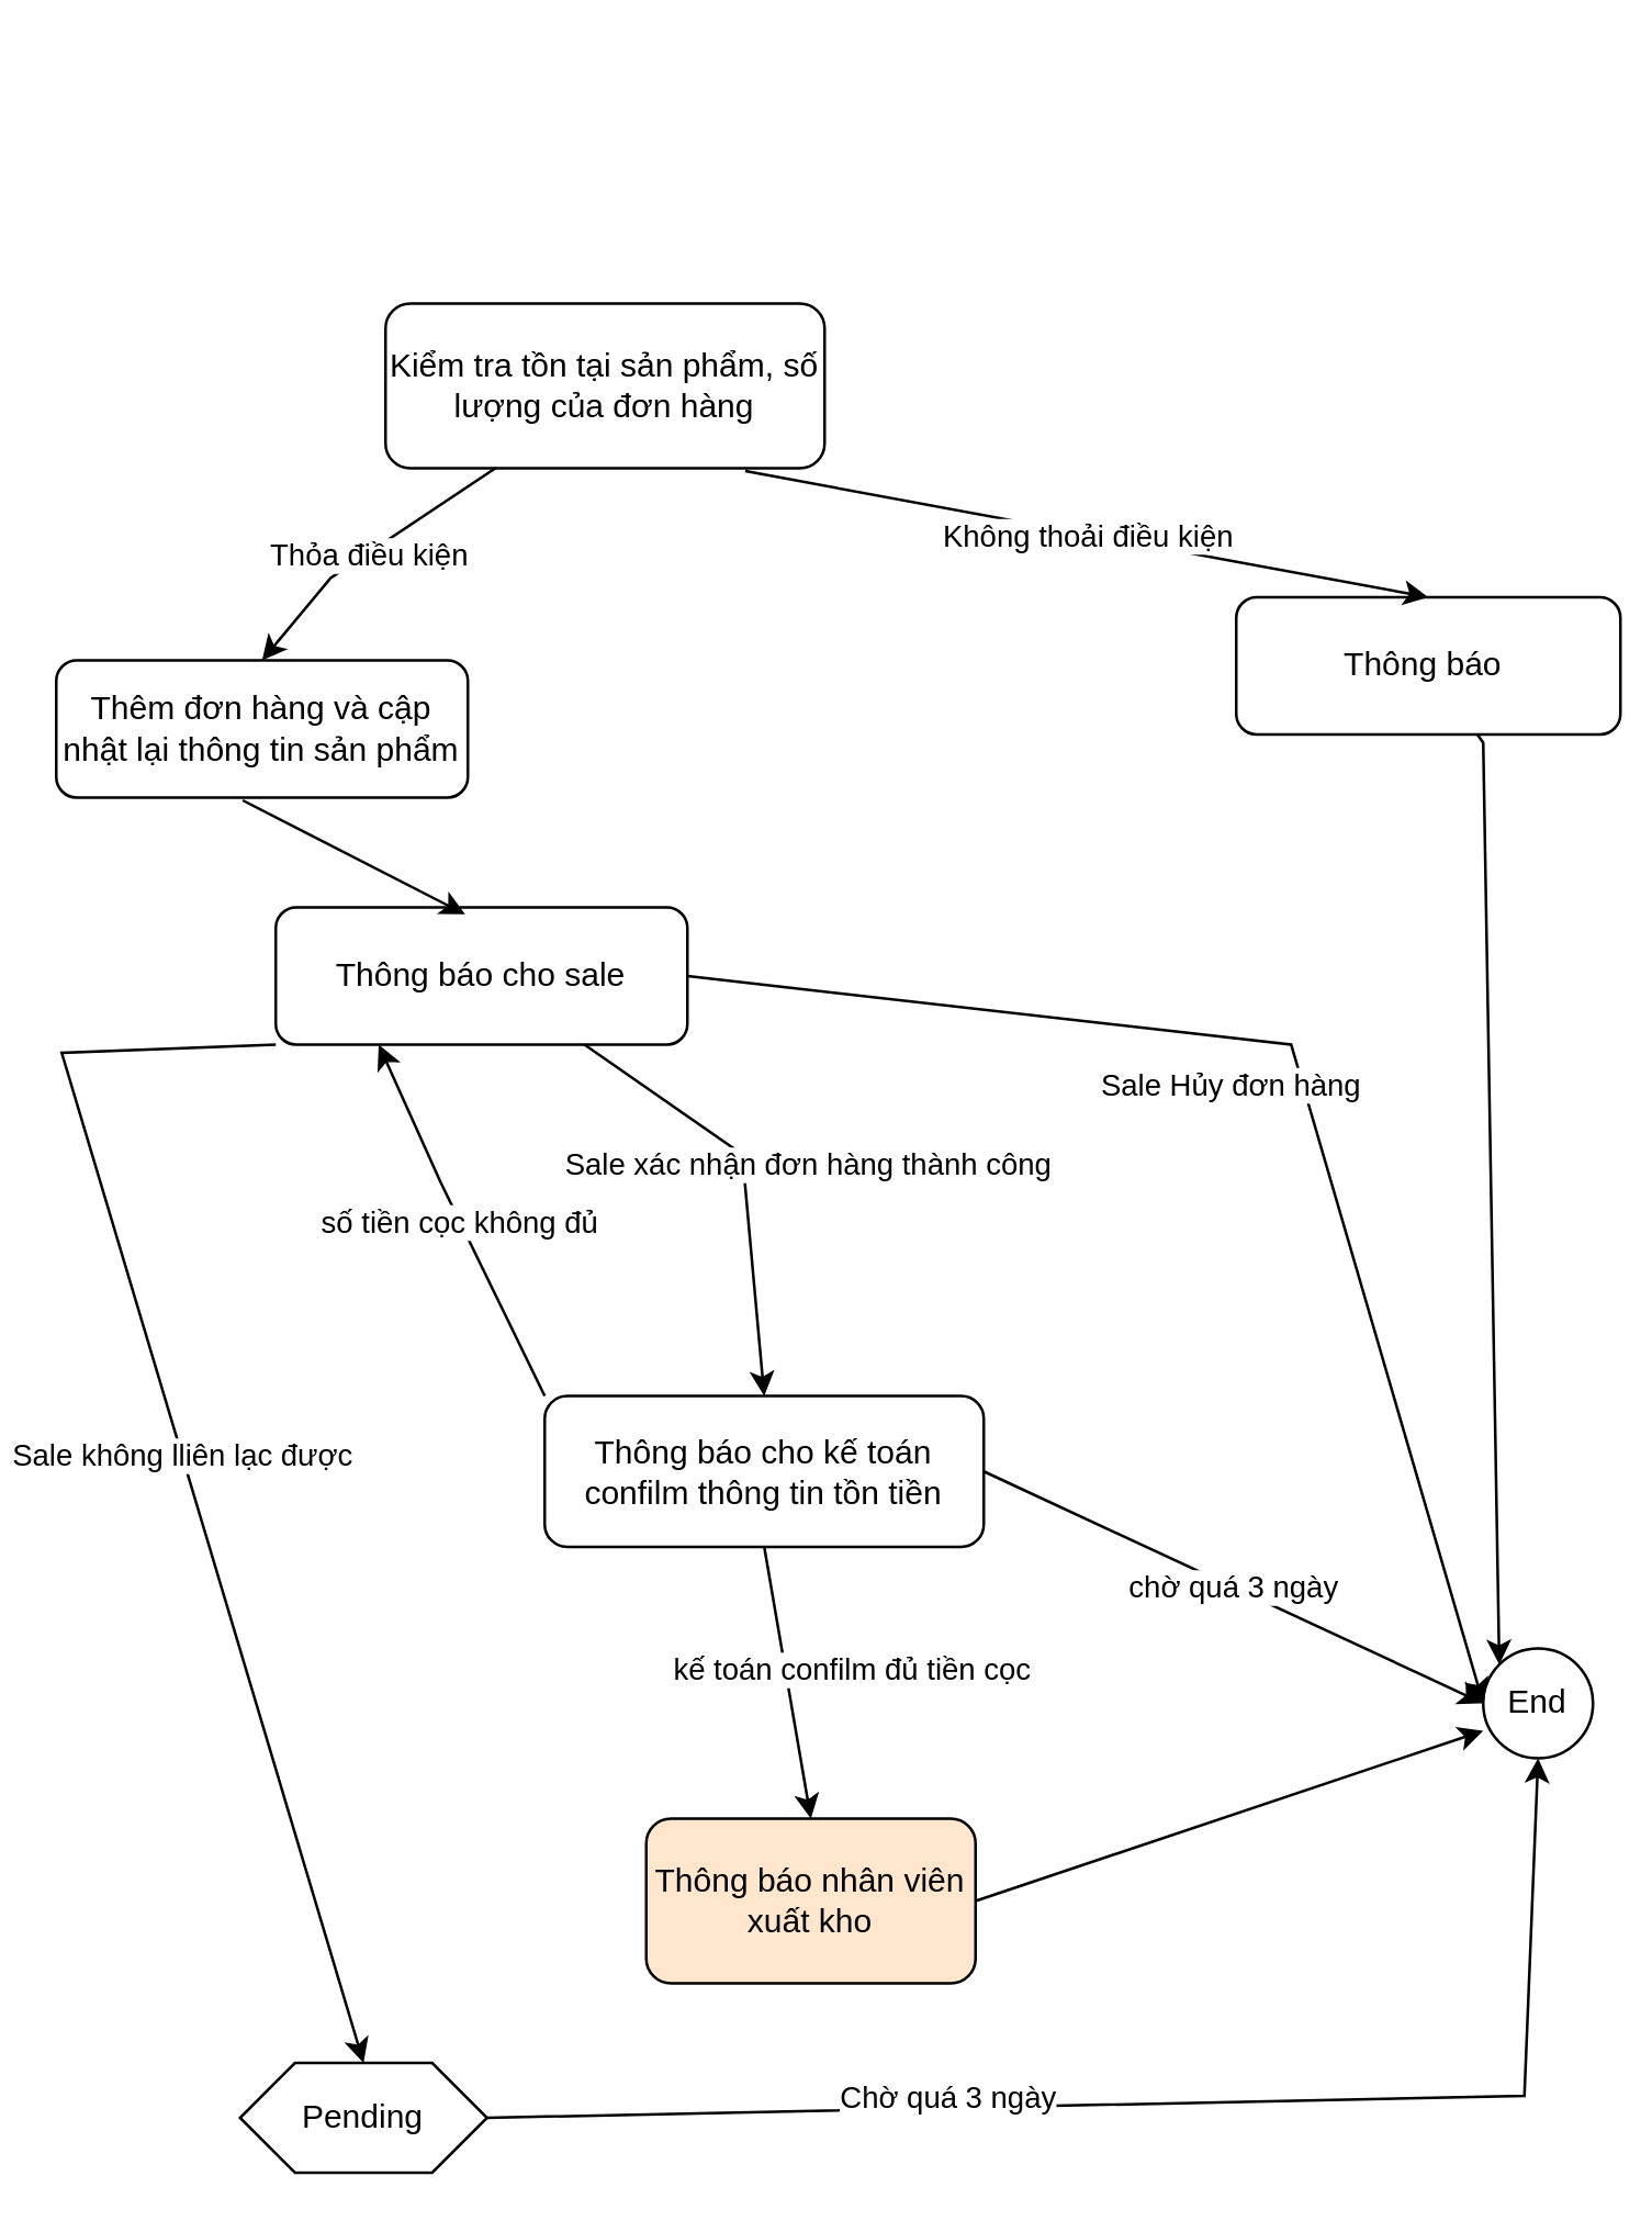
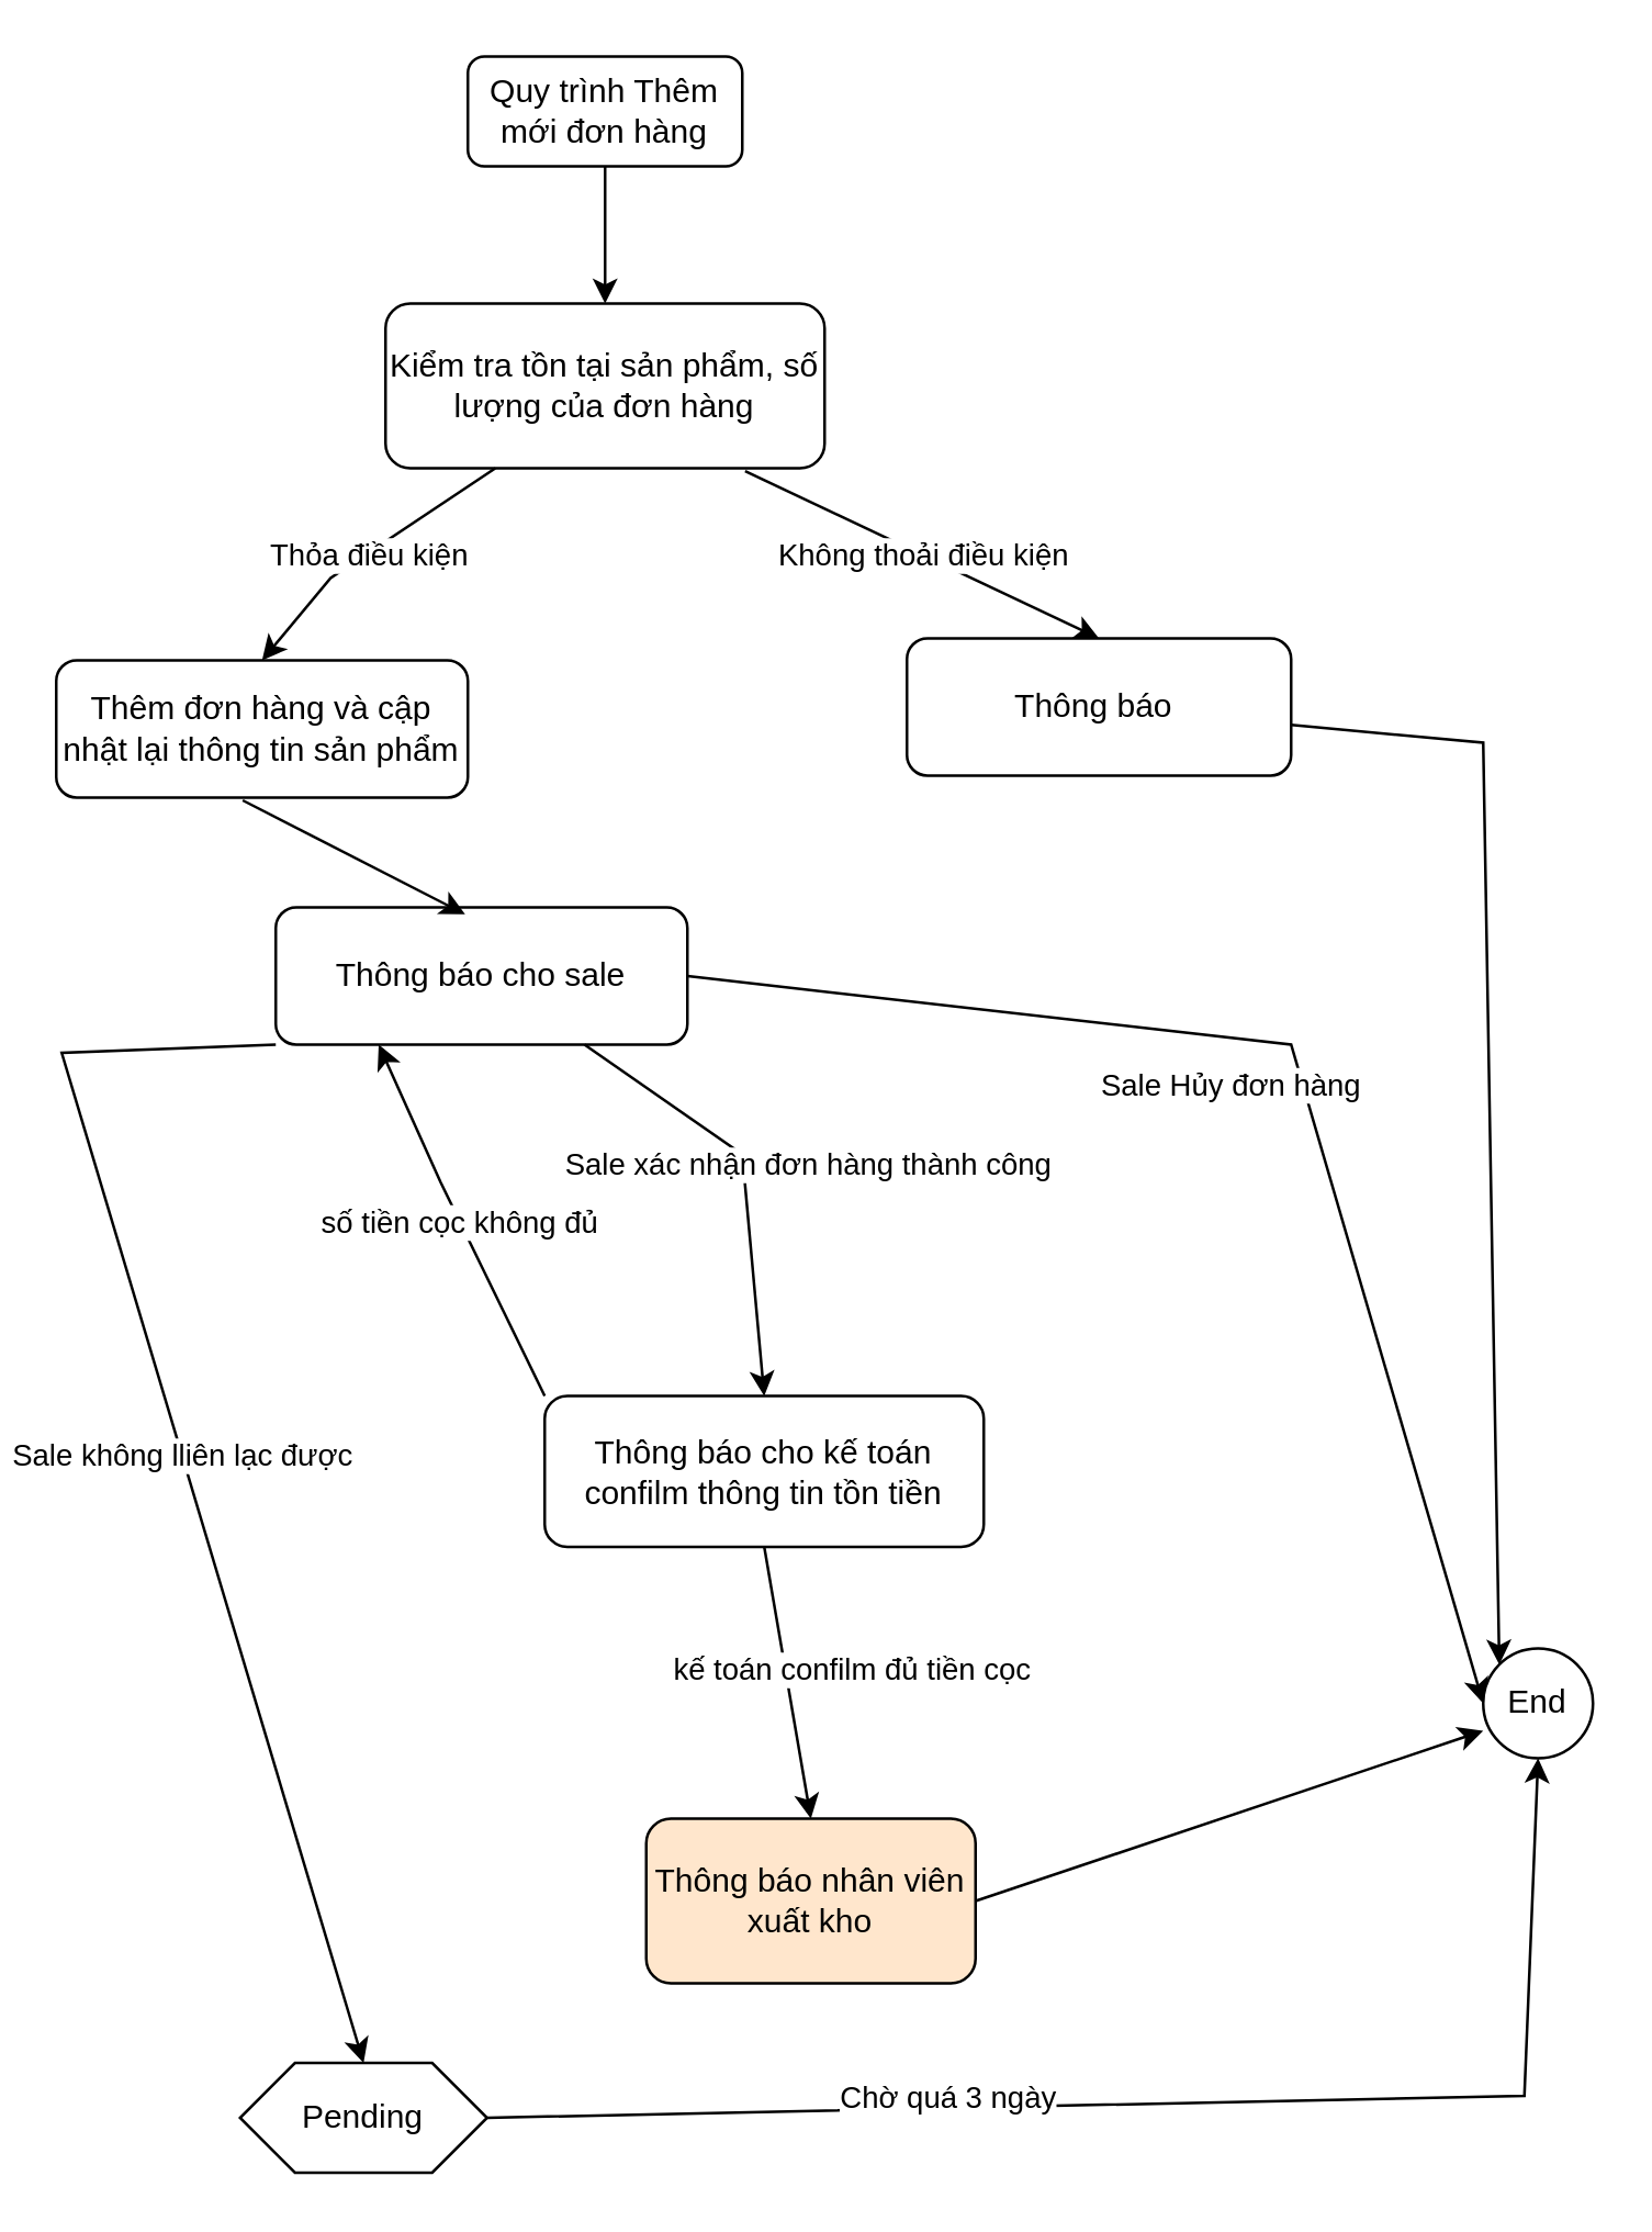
+ <mxCell id="2" value="Quy trình Thêm mới đơn hàng" style="rounded=1;whiteSpace=wrap;html=1;" vertex="1" parent="1"><mxGeometry x="170" y="20" width="100" height="40" as="geometry" /></mxCell>
+ <mxCell id="4" value="" style="endArrow=classic;html=1;rounded=0;exitX=0.5;exitY=1;exitDx=0;exitDy=0;" edge="1" parent="1" source="2" target="3"><mxGeometry relative="1" as="geometry"><mxPoint x="150" y="330" as="sourcePoint" /><mxPoint x="310" y="330" as="targetPoint" /></mxGeometry></mxCell>
- <mxCell id="8" value="Thông báo&amp;nbsp;" style="rounded=1;whiteSpace=wrap;html=1;" vertex="1" parent="1"><mxGeometry x="450" y="217" width="140" height="50" as="geometry" /></mxCell>
+ <mxCell id="8" value="Thông báo&amp;nbsp;" style="rounded=1;whiteSpace=wrap;html=1;" vertex="1" parent="1"><mxGeometry x="330" y="232" width="140" height="50" as="geometry" /></mxCell>
- <mxCell id="29" value="" style="endArrow=classic;html=1;rounded=0;exitX=1;exitY=0.5;exitDx=0;exitDy=0;entryX=0;entryY=0.5;entryDx=0;entryDy=0;" edge="1" parent="1" source="13" target="16"><mxGeometry relative="1" as="geometry"><mxPoint x="180" y="420" as="sourcePoint" /><mxPoint x="90" y="570" as="targetPoint" /></mxGeometry></mxCell>
- <mxCell id="30" value="chờ quá 3 ngày" style="edgeLabel;resizable=0;html=1;align=center;verticalAlign=middle;" connectable="0" vertex="1" parent="29"><mxGeometry relative="1" as="geometry" /></mxCell>
